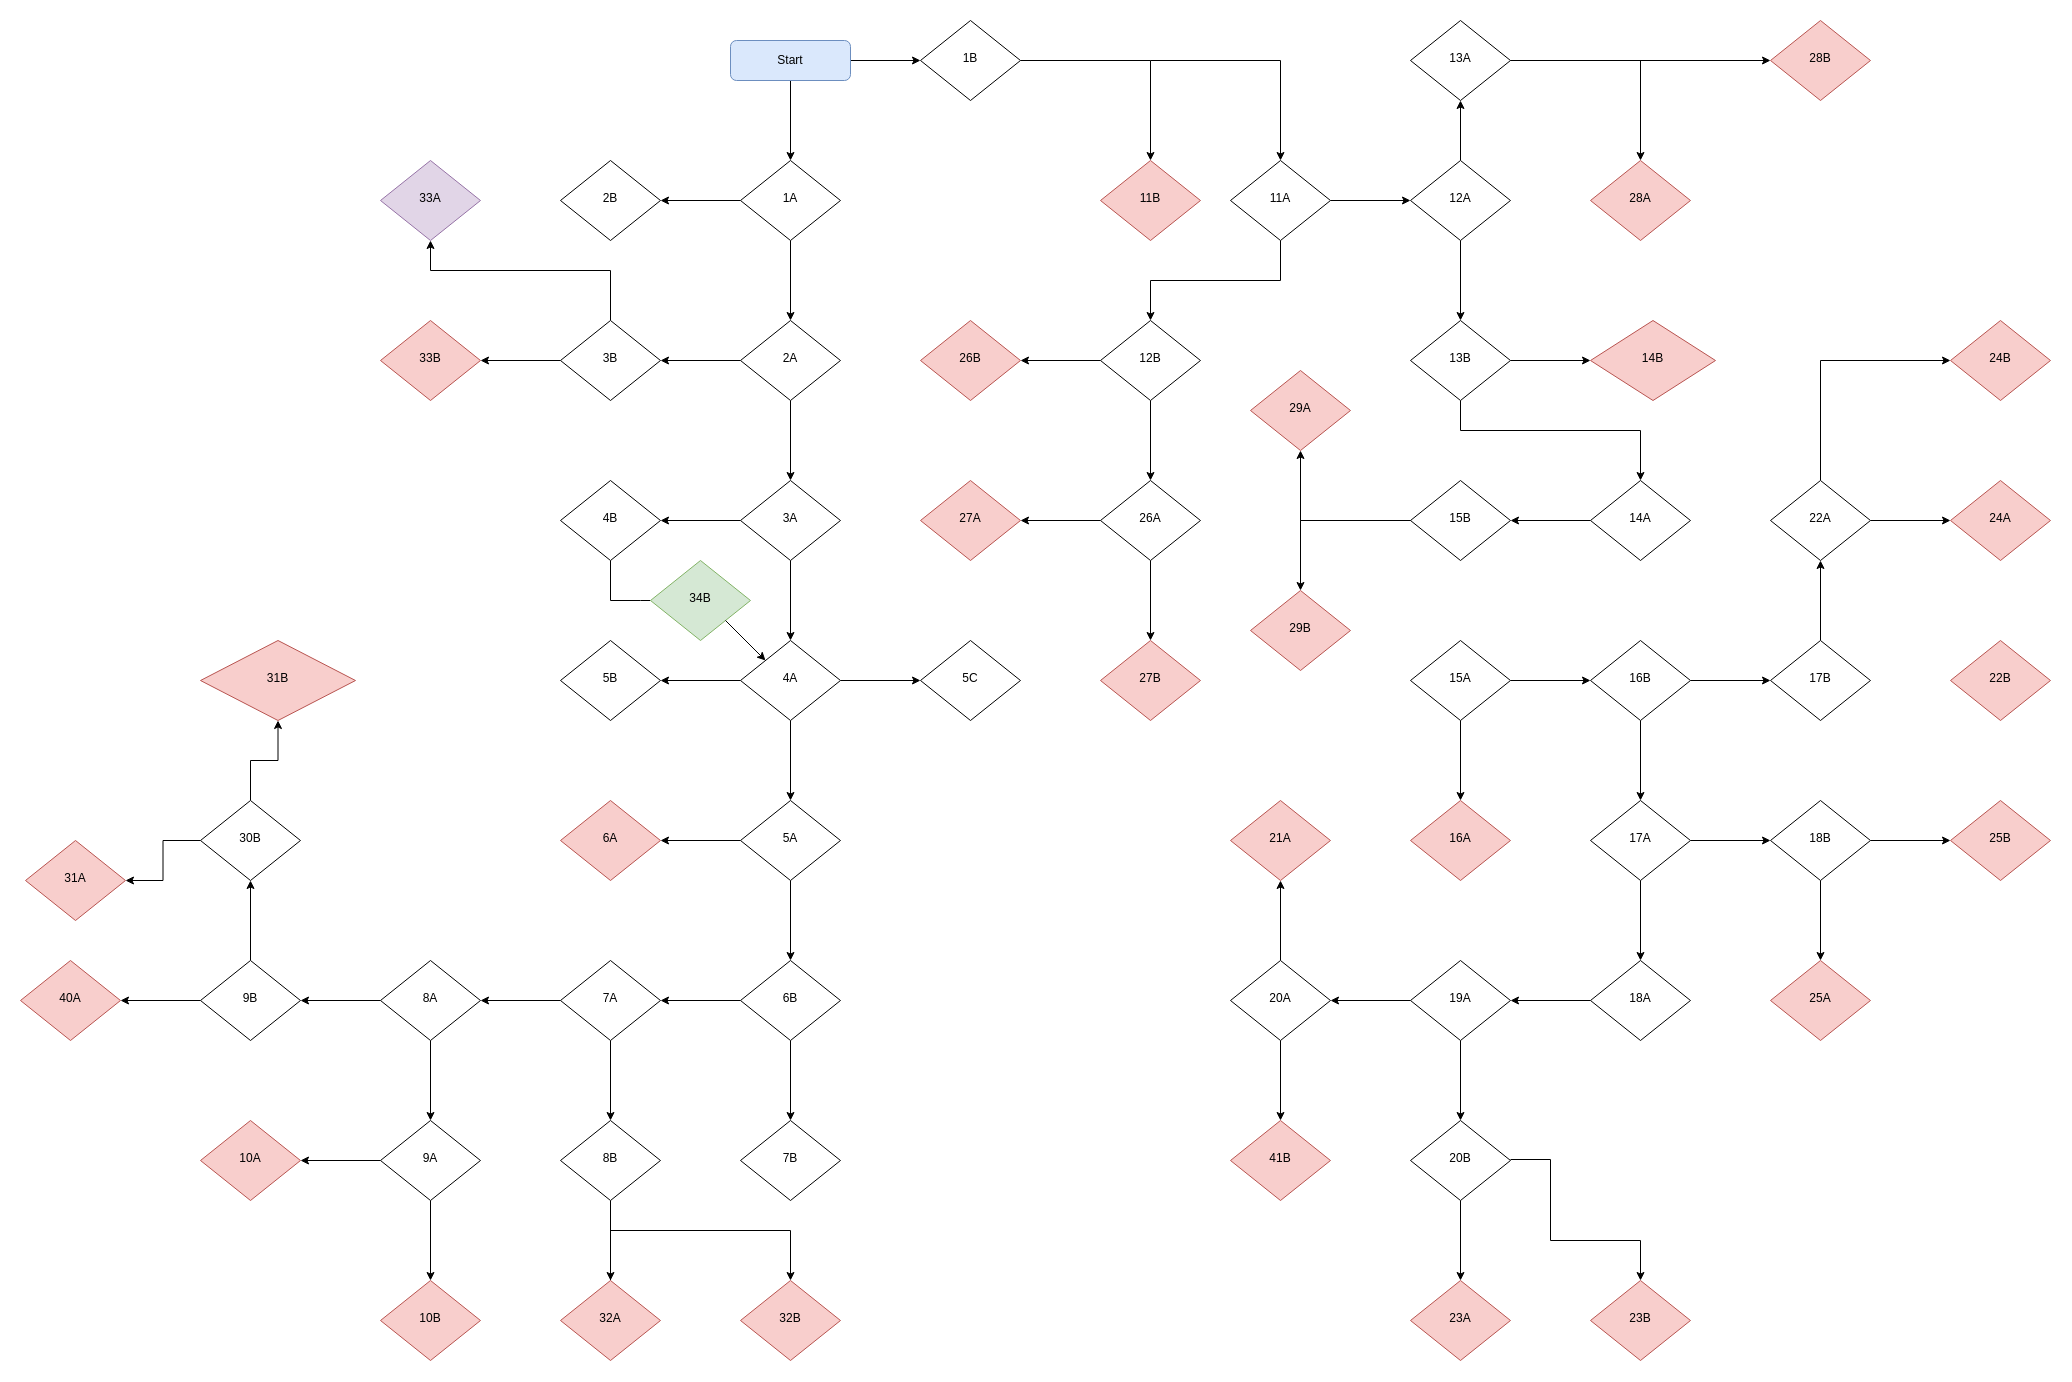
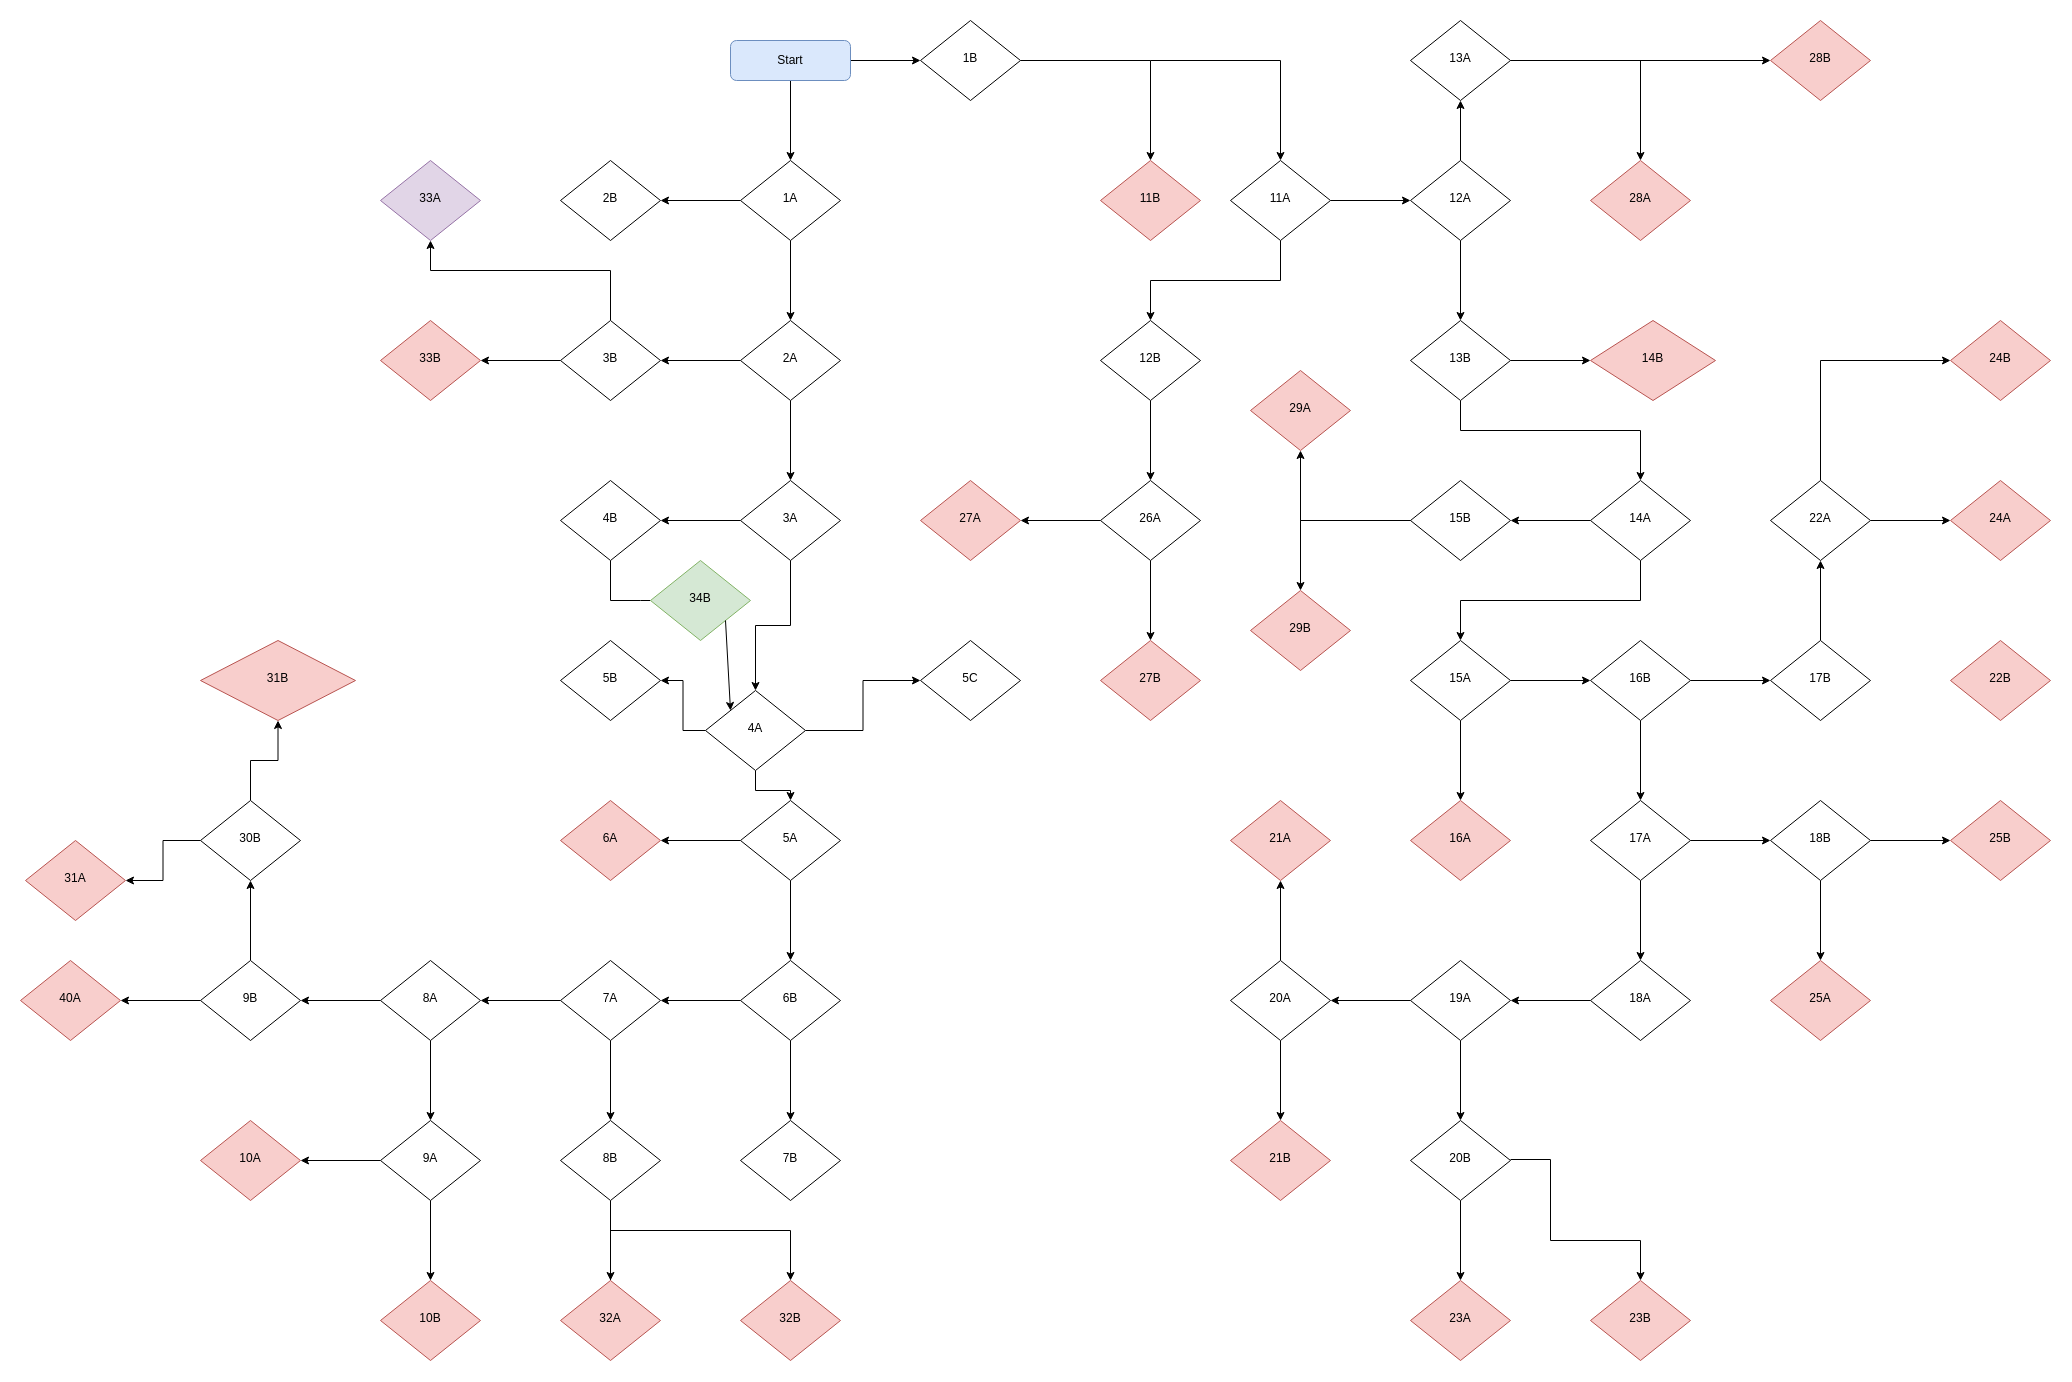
- <mxCell id="116" value="26B" style="rhombus;whiteSpace=wrap;html=1;shadow=0;fontFamily=Helvetica;fontSize=12;align=center;strokeWidth=1;spacing=6;spacingTop=-4;fillColor=#f8cecc;strokeColor=#b85450;" vertex="1" parent="1"><mxGeometry x="920" y="320" width="100" height="80" as="geometry" /></mxCell>
- <mxCell id="61" value="" style="edgeStyle=orthogonalEdgeStyle;rounded=0;orthogonalLoop=1;jettySize=auto;html=1;" edge="1" parent="1" source="62" target="116"><mxGeometry relative="1" as="geometry" /></mxCell>
+ <mxCell id="69" value="" style="edgeStyle=orthogonalEdgeStyle;rounded=0;orthogonalLoop=1;jettySize=auto;html=1;" edge="1" parent="1" source="71" target="75"><mxGeometry relative="1" as="geometry"><Array as="points"><mxPoint x="1640" y="600" /><mxPoint x="1460" y="600" /></Array></mxGeometry></mxCell>
- <mxCell id="25" value="4A" style="rhombus;whiteSpace=wrap;html=1;shadow=0;fontFamily=Helvetica;fontSize=12;align=center;strokeWidth=1;spacing=6;spacingTop=-4;" vertex="1" parent="1"><mxGeometry x="740" y="640" width="100" height="80" as="geometry" /></mxCell>
+ <mxCell id="25" value="4A" style="rhombus;whiteSpace=wrap;html=1;shadow=0;fontFamily=Helvetica;fontSize=12;align=center;strokeWidth=1;spacing=6;spacingTop=-4;" vertex="1" parent="1"><mxGeometry x="705" y="690" width="100" height="80" as="geometry" /></mxCell>
- <mxCell id="103" value="41B" style="rhombus;whiteSpace=wrap;html=1;shadow=0;fontFamily=Helvetica;fontSize=12;align=center;strokeWidth=1;spacing=6;spacingTop=-4;fillColor=#f8cecc;strokeColor=#b85450;" vertex="1" parent="1"><mxGeometry x="1230" y="1120" width="100" height="80" as="geometry" /></mxCell>
+ <mxCell id="103" value="21B" style="rhombus;whiteSpace=wrap;html=1;shadow=0;fontFamily=Helvetica;fontSize=12;align=center;strokeWidth=1;spacing=6;spacingTop=-4;fillColor=#f8cecc;strokeColor=#b85450;" vertex="1" parent="1"><mxGeometry x="1230" y="1120" width="100" height="80" as="geometry" /></mxCell>
